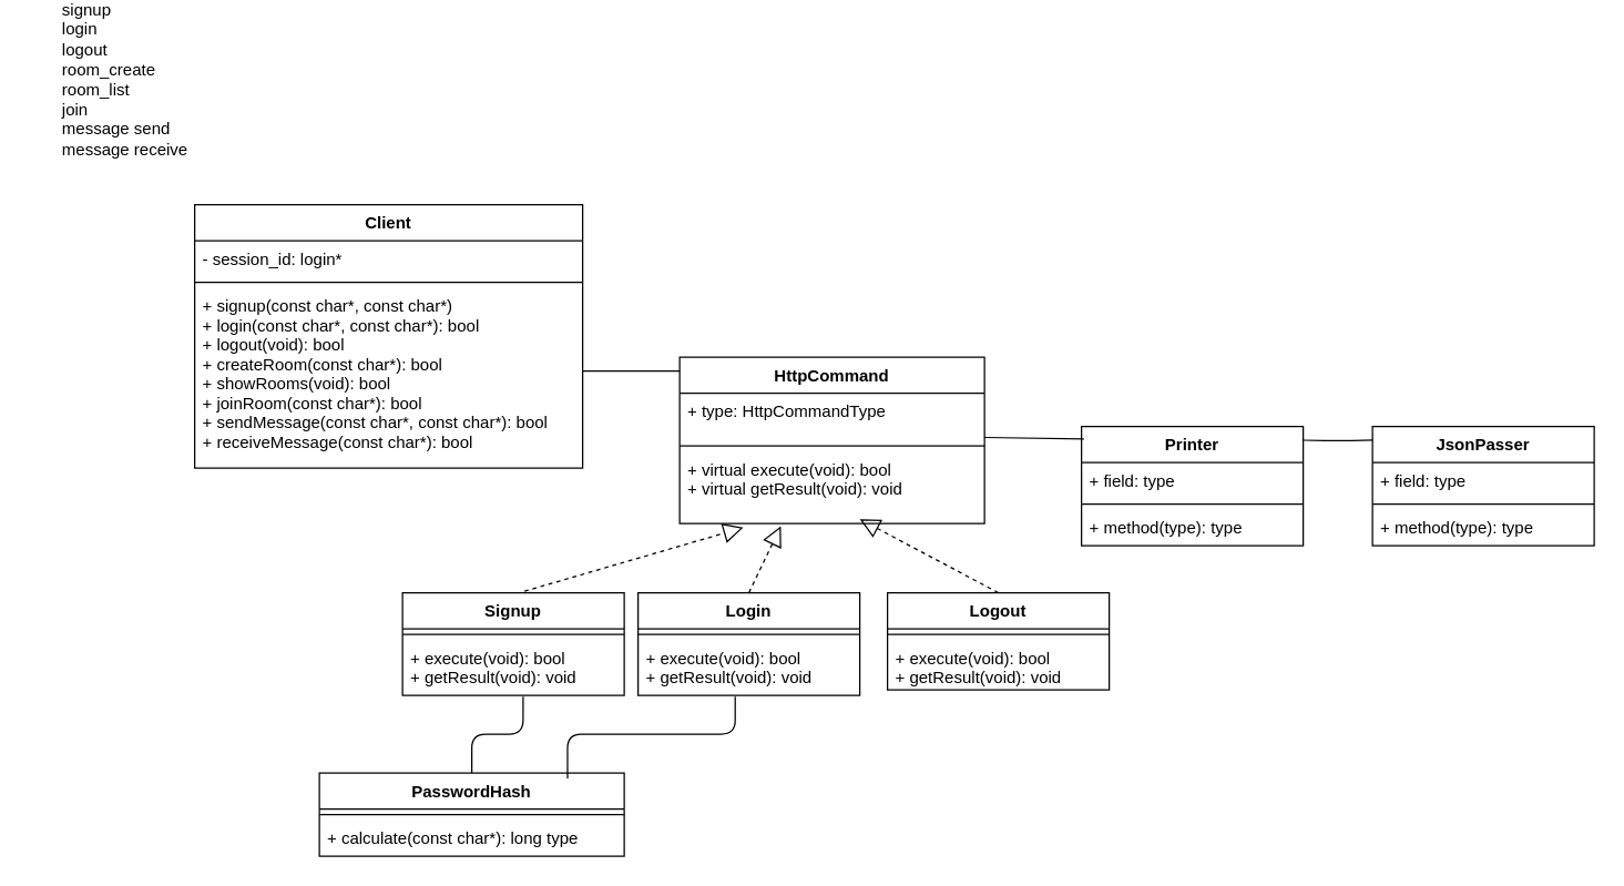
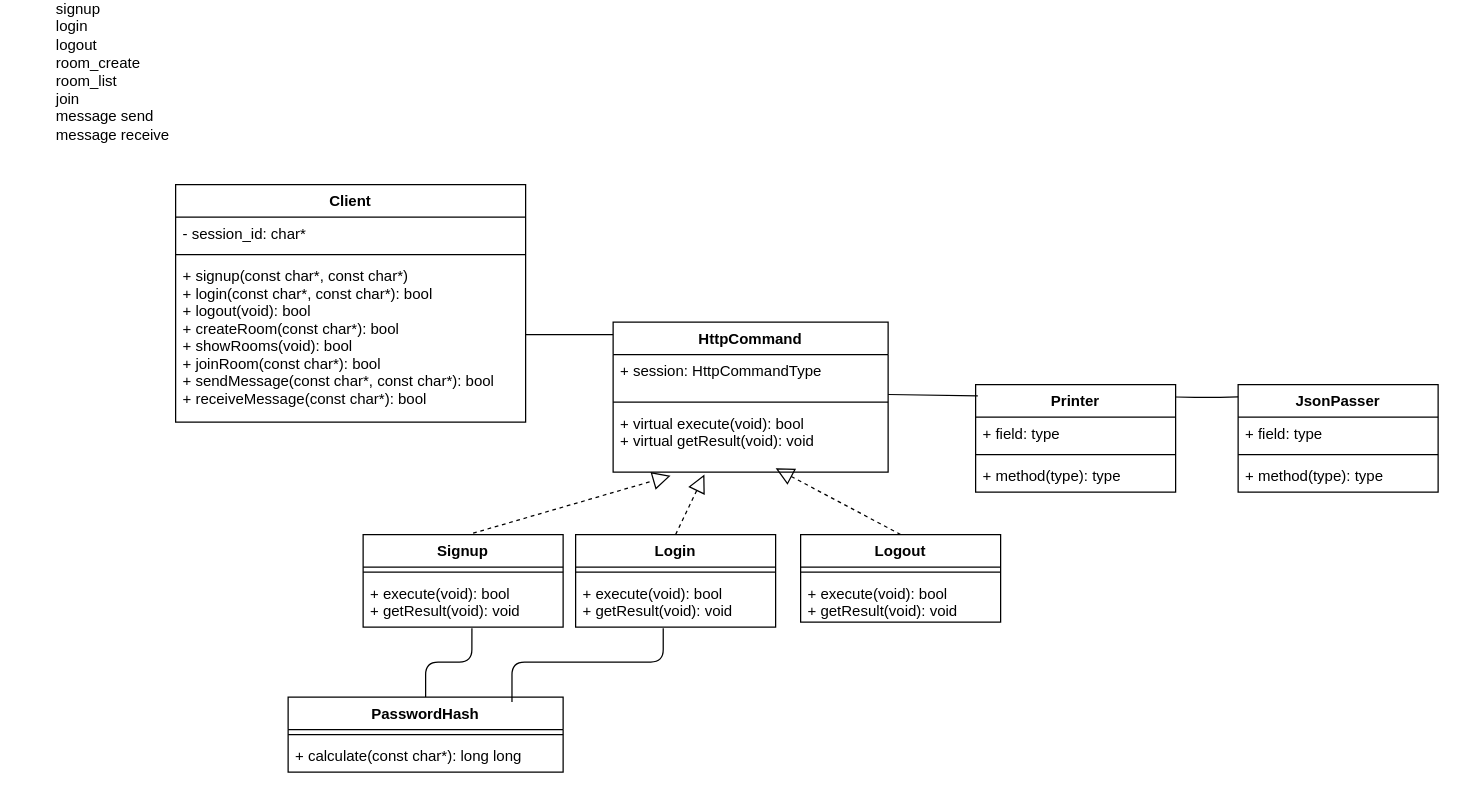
- <mxCell id="4" value="- session_id: login*" style="text;strokeColor=none;fillColor=none;align=left;verticalAlign=top;spacingLeft=4;spacingRight=4;overflow=hidden;rotatable=0;points=[[0,0.5],[1,0.5]];portConstraint=eastwest;" vertex="1" parent="3"><mxGeometry y="26" width="280" height="26" as="geometry" /></mxCell>
+ <mxCell id="4" value="- session_id: char*" style="text;strokeColor=none;fillColor=none;align=left;verticalAlign=top;spacingLeft=4;spacingRight=4;overflow=hidden;rotatable=0;points=[[0,0.5],[1,0.5]];portConstraint=eastwest;" vertex="1" parent="3"><mxGeometry y="26" width="280" height="26" as="geometry" /></mxCell>
- <mxCell id="11" value="+ type: HttpCommandType" style="text;strokeColor=none;fillColor=none;align=left;verticalAlign=top;spacingLeft=4;spacingRight=4;overflow=hidden;rotatable=0;points=[[0,0.5],[1,0.5]];portConstraint=eastwest;" vertex="1" parent="10"><mxGeometry y="26" width="220" height="34" as="geometry" /></mxCell>
+ <mxCell id="11" value="+ session: HttpCommandType" style="text;strokeColor=none;fillColor=none;align=left;verticalAlign=top;spacingLeft=4;spacingRight=4;overflow=hidden;rotatable=0;points=[[0,0.5],[1,0.5]];portConstraint=eastwest;" vertex="1" parent="10"><mxGeometry y="26" width="220" height="34" as="geometry" /></mxCell>
- <mxCell id="9" value="+ calculate(const char*): long type" style="text;strokeColor=none;fillColor=none;align=left;verticalAlign=top;spacingLeft=4;spacingRight=4;overflow=hidden;rotatable=0;points=[[0,0.5],[1,0.5]];portConstraint=eastwest;" vertex="1" parent="7"><mxGeometry y="34" width="220" height="26" as="geometry" /></mxCell>
+ <mxCell id="9" value="+ calculate(const char*): long long" style="text;strokeColor=none;fillColor=none;align=left;verticalAlign=top;spacingLeft=4;spacingRight=4;overflow=hidden;rotatable=0;points=[[0,0.5],[1,0.5]];portConstraint=eastwest;" vertex="1" parent="7"><mxGeometry y="34" width="220" height="26" as="geometry" /></mxCell>
